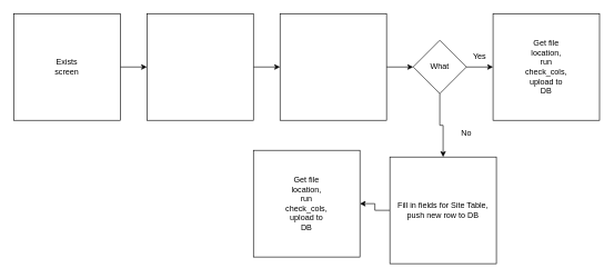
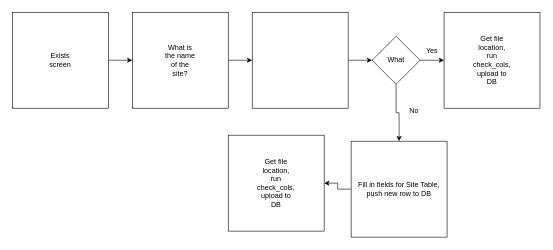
+ <mxCell id="7" value="What is the name of the site?" style="text;html=1;align=center;verticalAlign=middle;whiteSpace=wrap;rounded=0;" vertex="1" parent="1"><mxGeometry x="270" y="85" width="60" height="30" as="geometry" /></mxCell>
- <mxCell id="19" value="No" style="text;html=1;align=center;verticalAlign=middle;whiteSpace=wrap;rounded=0;" vertex="1" parent="1"><mxGeometry x="670" y="185" width="60" height="30" as="geometry" /></mxCell>
+ <mxCell id="19" value="No" style="text;html=1;align=center;verticalAlign=middle;whiteSpace=wrap;rounded=0;" vertex="1" parent="1"><mxGeometry x="660" y="170" width="60" height="30" as="geometry" /></mxCell>
